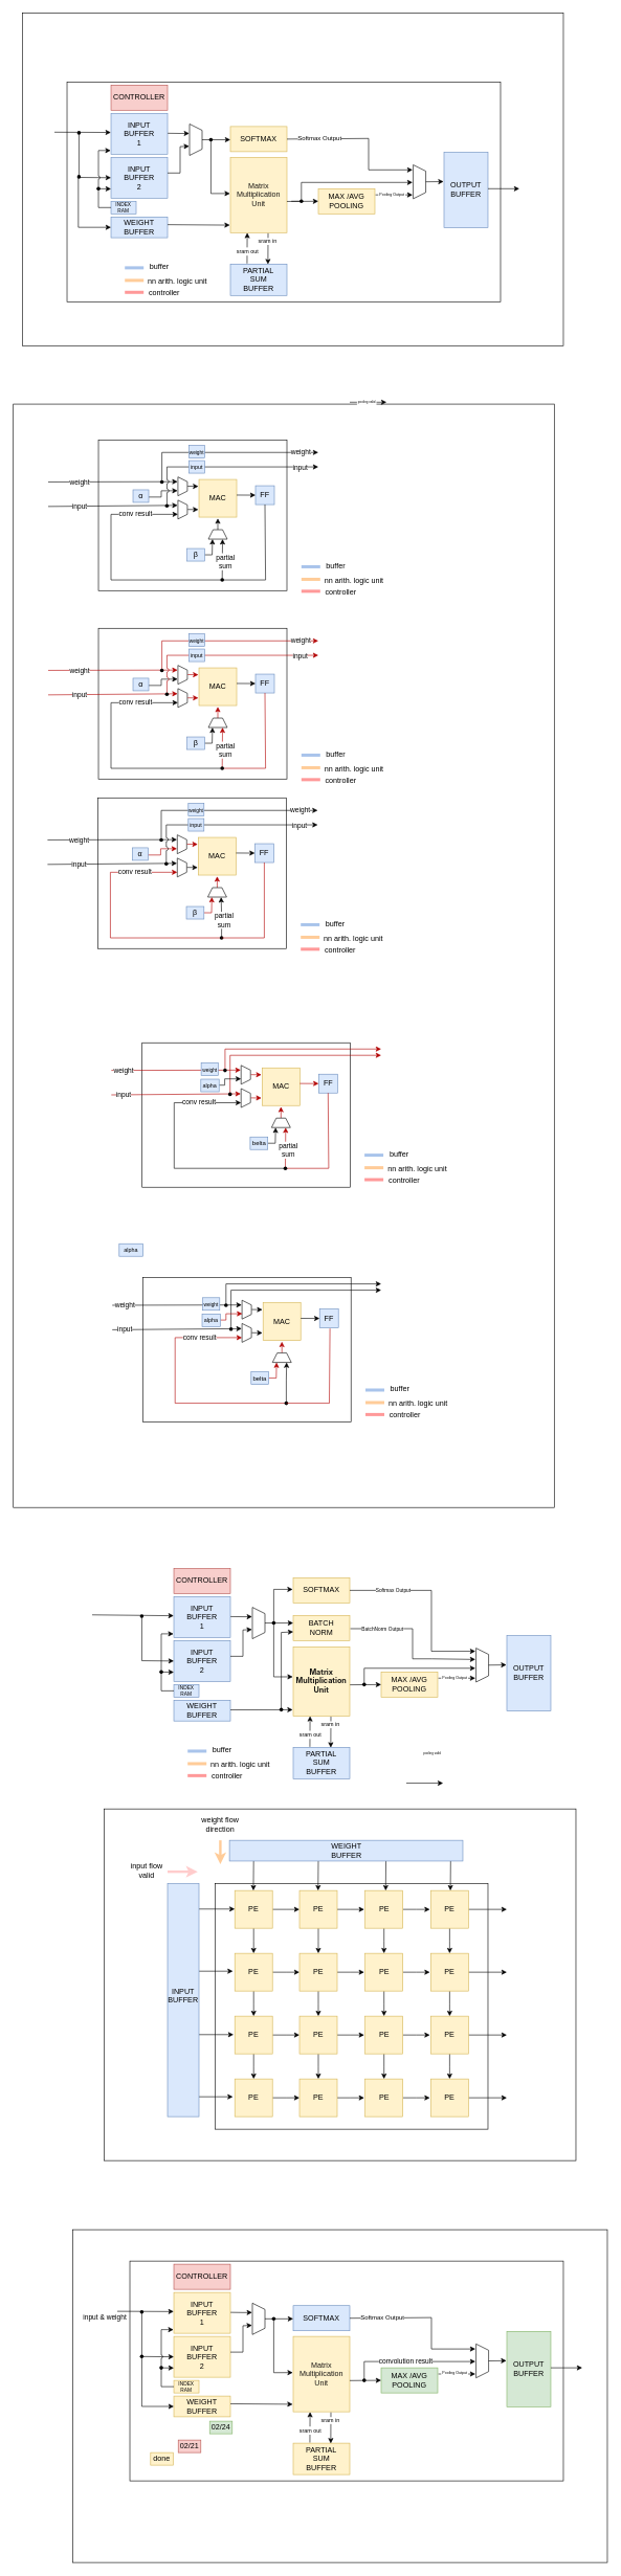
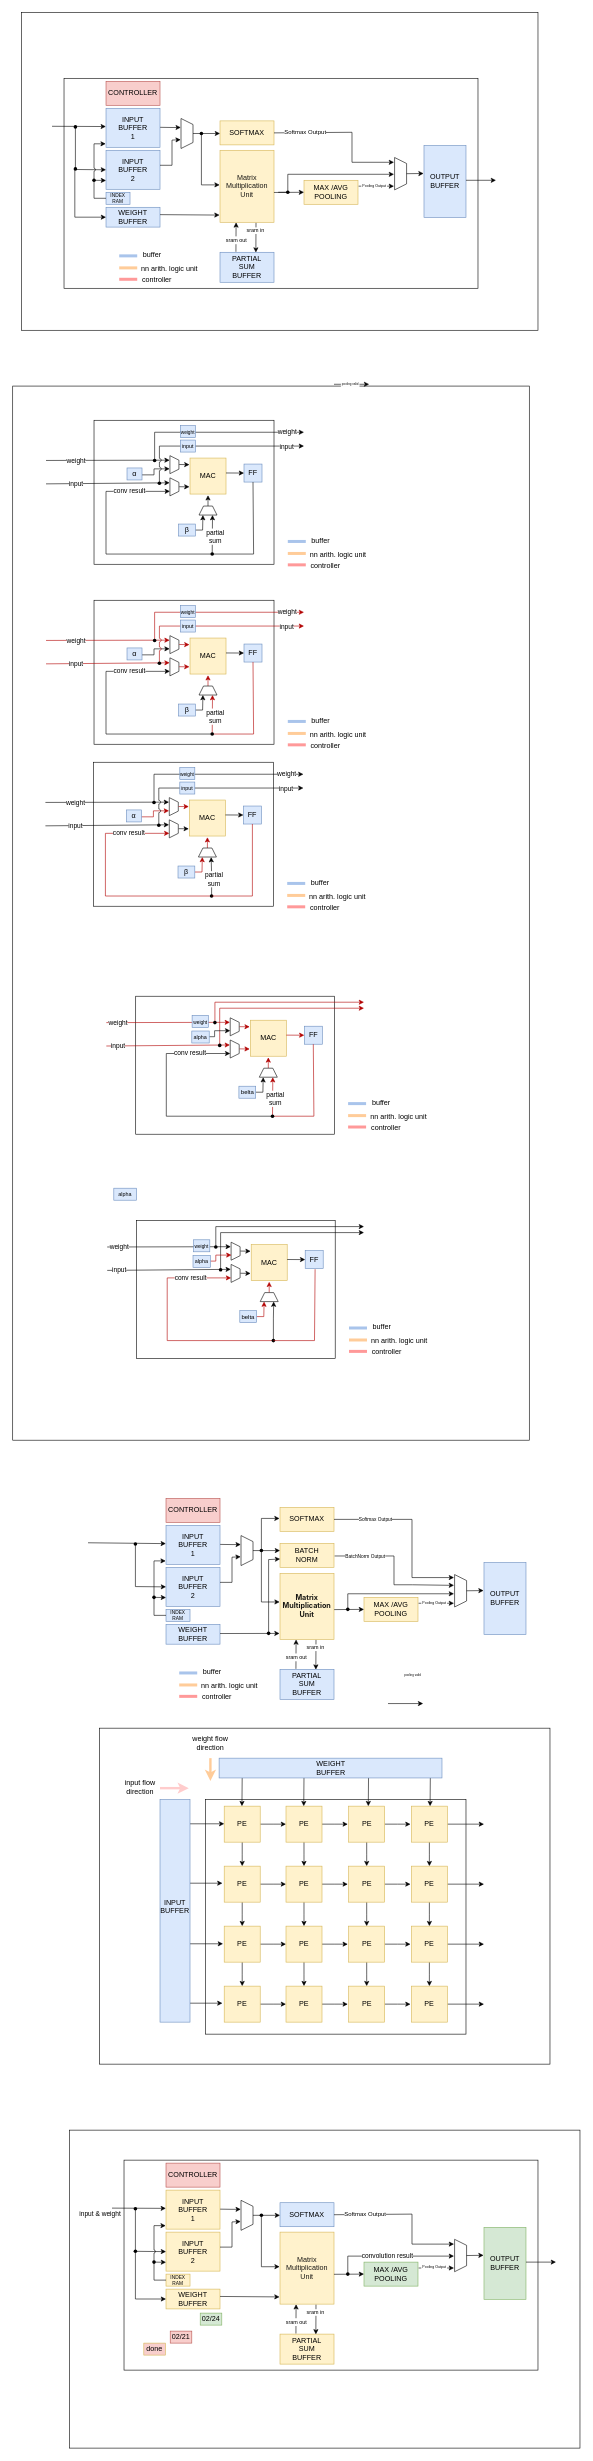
- <mxCell id="266" value="input&amp;nbsp;&lt;span style=&quot;background-color: transparent; color: light-dark(rgb(0, 0, 0), rgb(255, 255, 255));&quot;&gt;flow&lt;/span&gt;&lt;div&gt;valid&lt;/div&gt;" style="text;strokeColor=none;align=center;fillColor=none;html=1;verticalAlign=middle;whiteSpace=wrap;rounded=0;" parent="1" vertex="1"><mxGeometry x="189" y="2963" width="88" height="30" as="geometry" /></mxCell>
+ <mxCell id="266" value="input&amp;nbsp;&lt;span style=&quot;background-color: transparent; color: light-dark(rgb(0, 0, 0), rgb(255, 255, 255));&quot;&gt;flow&lt;/span&gt;&lt;div&gt;direction&lt;/div&gt;" style="text;strokeColor=none;align=center;fillColor=none;html=1;verticalAlign=middle;whiteSpace=wrap;rounded=0;" parent="1" vertex="1"><mxGeometry x="189" y="2963" width="88" height="30" as="geometry" /></mxCell>
- <mxCell id="383" value="&lt;div align=&quot;center&quot;&gt;done&lt;/div&gt;" style="rounded=0;whiteSpace=wrap;html=1;align=center;fontStyle=0;verticalAlign=middle;horizontal=1;labelPosition=center;verticalLabelPosition=middle;fillColor=#fff2cc;strokeColor=#d6b656;" parent="1" vertex="1"><mxGeometry x="239" y="3905" width="36" height="20" as="geometry" /></mxCell>
+ <mxCell id="383" value="&lt;div align=&quot;center&quot;&gt;done&lt;/div&gt;" style="rounded=0;whiteSpace=wrap;html=1;align=center;fontStyle=0;verticalAlign=middle;horizontal=1;labelPosition=center;verticalLabelPosition=middle;fillColor=#f8cecc;strokeColor=#d6b656;" parent="1" vertex="1"><mxGeometry x="239" y="3905" width="36" height="20" as="geometry" /></mxCell>
